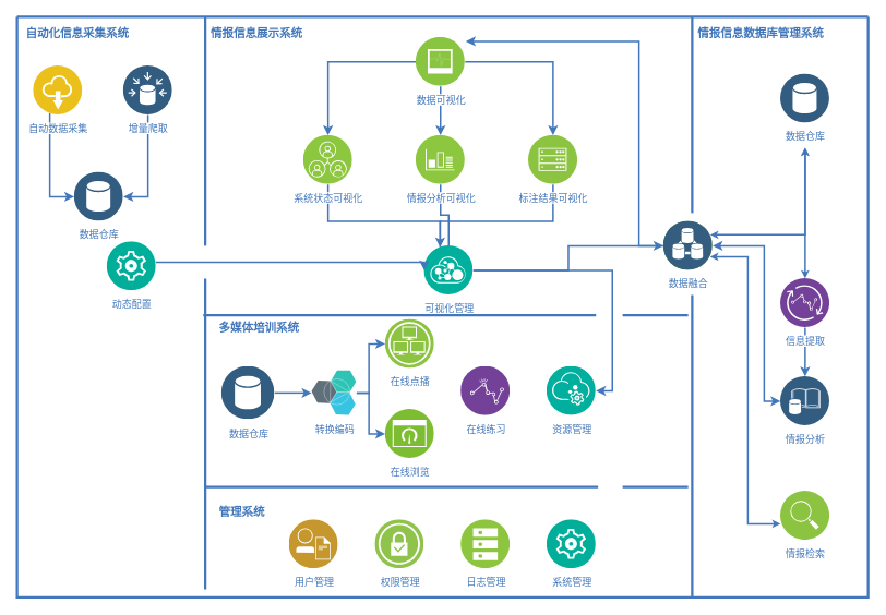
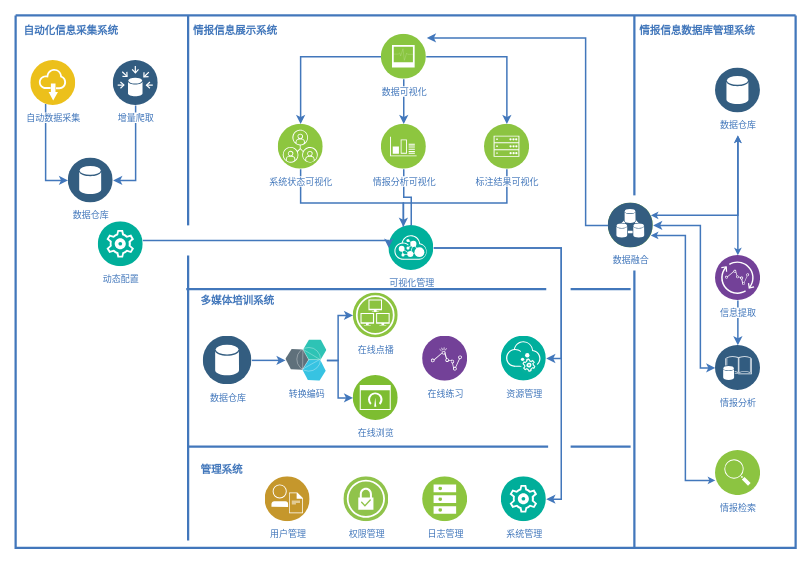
- <mxCell id="12" style="edgeStyle=orthogonalEdgeStyle;rounded=0;orthogonalLoop=1;jettySize=auto;html=1;startArrow=none;startFill=0;strokeColor=#4277BB;strokeWidth=2;" edge="1" parent="2" source="13" target="19"><mxGeometry relative="1" as="geometry" /></mxCell>
+ <mxCell id="12" style="edgeStyle=orthogonalEdgeStyle;rounded=0;orthogonalLoop=1;jettySize=auto;html=1;entryX=1;entryY=0.5;entryDx=0;entryDy=0;startArrow=none;startFill=0;strokeColor=#4277BB;strokeWidth=2;" edge="1" parent="2" source="13" target="38"><mxGeometry relative="1" as="geometry" /></mxCell>
